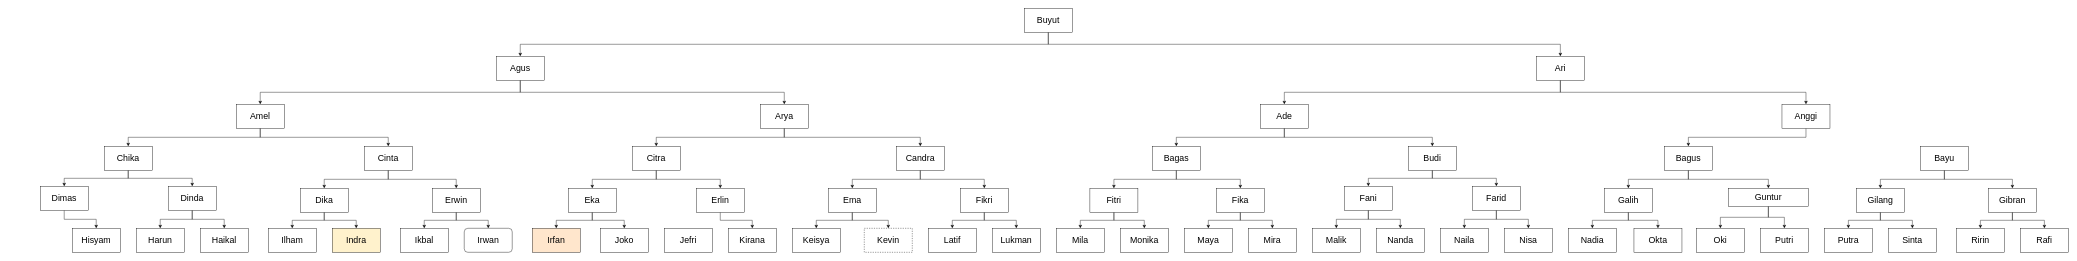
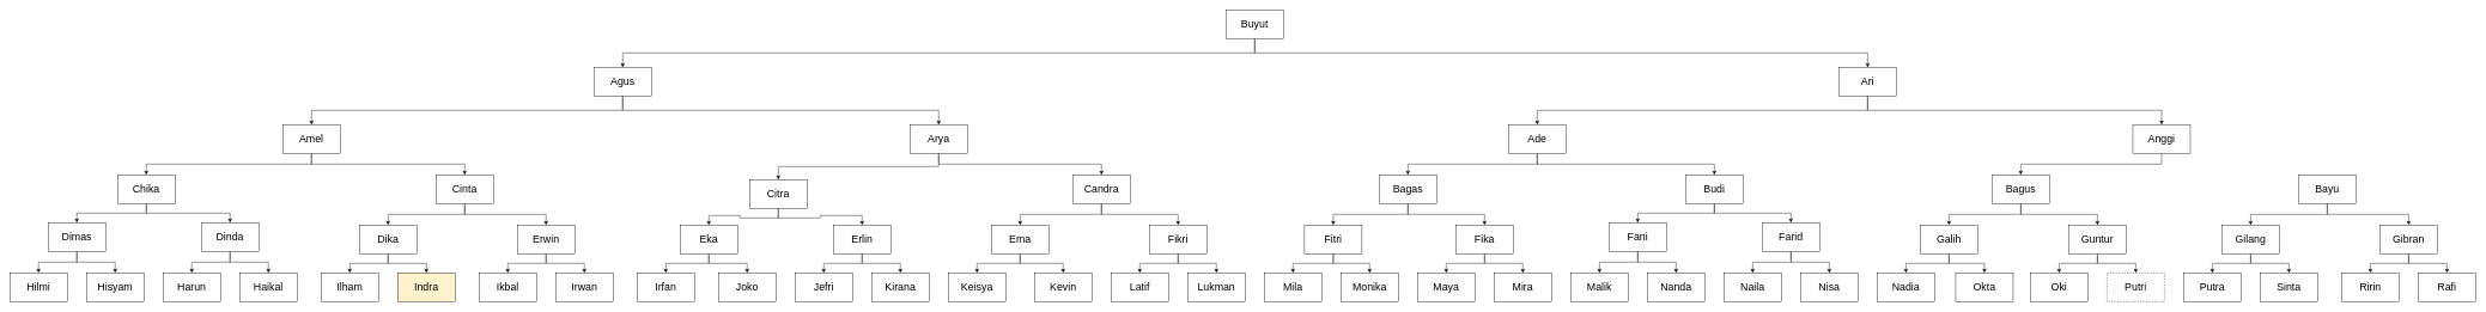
- <mxCell id="4" value="&lt;font style=&quot;font-size: 22px;&quot;&gt;Chika&lt;/font&gt;" style="rounded=0;whiteSpace=wrap;html=1;fontSize=22;" parent="1" vertex="1"><mxGeometry x="260" y="365" width="120" height="60" as="geometry" /></mxCell>
+ <mxCell id="4" value="&lt;font style=&quot;font-size: 22px;&quot;&gt;Chika&lt;/font&gt;" style="rounded=0;whiteSpace=wrap;html=1;fontSize=22;" parent="1" vertex="1"><mxGeometry x="245" y="365" width="120" height="60" as="geometry" /></mxCell>
- <mxCell id="48" value="&lt;font style=&quot;font-size: 22px;&quot;&gt;Citra&lt;/font&gt;" style="rounded=0;whiteSpace=wrap;html=1;fontSize=22;" parent="1" vertex="1"><mxGeometry x="1580" y="365" width="120" height="60" as="geometry" /></mxCell>
+ <mxCell id="48" value="&lt;font style=&quot;font-size: 22px;&quot;&gt;Citra&lt;/font&gt;" style="rounded=0;whiteSpace=wrap;html=1;fontSize=22;" parent="1" vertex="1"><mxGeometry x="1565" y="375" width="120" height="60" as="geometry" /></mxCell>
- <mxCell id="88" value="&lt;font style=&quot;font-size: 22px;&quot;&gt;Guntur&lt;/font&gt;" style="rounded=0;whiteSpace=wrap;html=1;fontSize=22;" parent="1" vertex="1"><mxGeometry x="4320" y="470" width="200" height="45" as="geometry" /></mxCell>
+ <mxCell id="88" value="&lt;font style=&quot;font-size: 22px;&quot;&gt;Guntur&lt;/font&gt;" style="rounded=0;whiteSpace=wrap;html=1;fontSize=22;" parent="1" vertex="1"><mxGeometry x="4320" y="470" width="120" height="60" as="geometry" /></mxCell>
+ <mxCell id="37" style="edgeStyle=orthogonalEdgeStyle;rounded=0;orthogonalLoop=1;jettySize=auto;html=1;exitX=0.5;exitY=1;exitDx=0;exitDy=0;entryX=0.5;entryY=0;entryDx=0;entryDy=0;fontSize=22;" parent="1" source="39" target="96" edge="1"><mxGeometry relative="1" as="geometry" /></mxCell>
+ <mxCell id="61" style="edgeStyle=orthogonalEdgeStyle;rounded=0;orthogonalLoop=1;jettySize=auto;html=1;exitX=0.5;exitY=1;exitDx=0;exitDy=0;entryX=0.5;entryY=0;entryDx=0;entryDy=0;fontSize=22;" parent="1" source="63" target="105" edge="1"><mxGeometry relative="1" as="geometry" /></mxCell>
+ <mxCell id="96" value="&lt;font style=&quot;font-size: 22px;&quot;&gt;Hilmi&lt;/font&gt;" style="rounded=0;whiteSpace=wrap;html=1;fontSize=22;" parent="1" vertex="1"><mxGeometry x="20" y="570" width="120" height="60" as="geometry" /></mxCell>
- <mxCell id="103" value="&lt;font style=&quot;font-size: 22px;&quot;&gt;Irwan&lt;/font&gt;" style="whiteSpace=wrap;html=1;fontSize=22;rounded=1;" parent="1" vertex="1"><mxGeometry x="1160" y="570" width="120" height="60" as="geometry" /></mxCell>
+ <mxCell id="103" value="&lt;font style=&quot;font-size: 22px;&quot;&gt;Irwan&lt;/font&gt;" style="rounded=0;whiteSpace=wrap;html=1;fontSize=22;" parent="1" vertex="1"><mxGeometry x="1160" y="570" width="120" height="60" as="geometry" /></mxCell>
- <mxCell id="104" value="&lt;font style=&quot;font-size: 22px;&quot;&gt;Irfan&lt;/font&gt;" style="rounded=0;whiteSpace=wrap;html=1;fontSize=22;fillColor=#ffe6cc;" parent="1" vertex="1"><mxGeometry x="1330" y="570" width="120" height="60" as="geometry" /></mxCell>
+ <mxCell id="104" value="&lt;font style=&quot;font-size: 22px;&quot;&gt;Irfan&lt;/font&gt;" style="rounded=0;whiteSpace=wrap;html=1;fontSize=22;" parent="1" vertex="1"><mxGeometry x="1330" y="570" width="120" height="60" as="geometry" /></mxCell>
- <mxCell id="108" value="&lt;font style=&quot;font-size: 22px;&quot;&gt;Kevin&lt;/font&gt;" style="rounded=0;whiteSpace=wrap;html=1;fontSize=22;dashed=1;" parent="1" vertex="1"><mxGeometry x="2160" y="570" width="120" height="60" as="geometry" /></mxCell>
+ <mxCell id="108" value="&lt;font style=&quot;font-size: 22px;&quot;&gt;Kevin&lt;/font&gt;" style="rounded=0;whiteSpace=wrap;html=1;fontSize=22;" parent="1" vertex="1"><mxGeometry x="2160" y="570" width="120" height="60" as="geometry" /></mxCell>
- <mxCell id="121" value="&lt;font style=&quot;font-size: 22px;&quot;&gt;Putri&lt;/font&gt;" style="rounded=0;whiteSpace=wrap;html=1;fontSize=22;" parent="1" vertex="1"><mxGeometry x="4400" y="570" width="120" height="60" as="geometry" /></mxCell>
+ <mxCell id="121" value="&lt;font style=&quot;font-size: 22px;&quot;&gt;Putri&lt;/font&gt;" style="rounded=0;whiteSpace=wrap;html=1;fontSize=22;dashed=1;" parent="1" vertex="1"><mxGeometry x="4400" y="570" width="120" height="60" as="geometry" /></mxCell>
